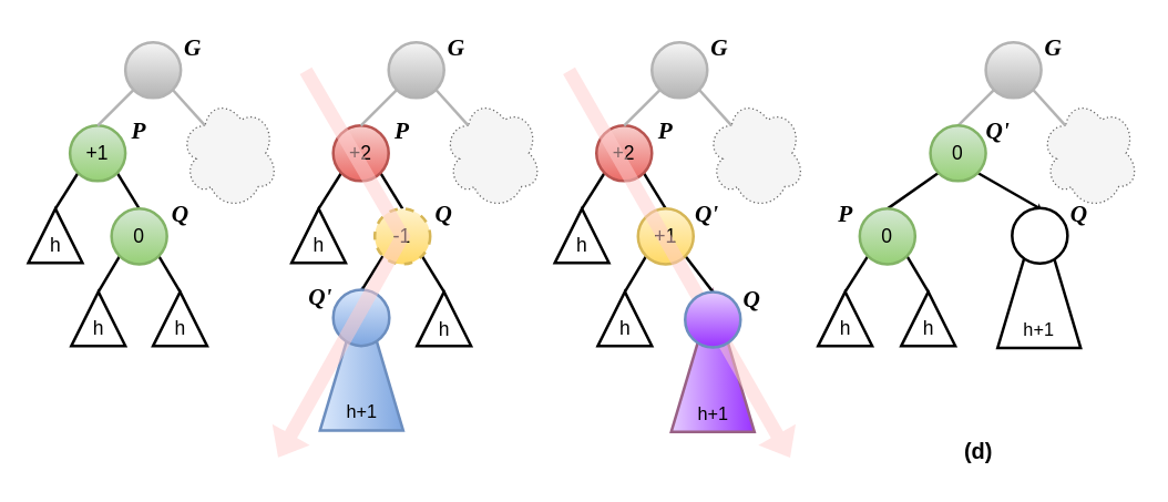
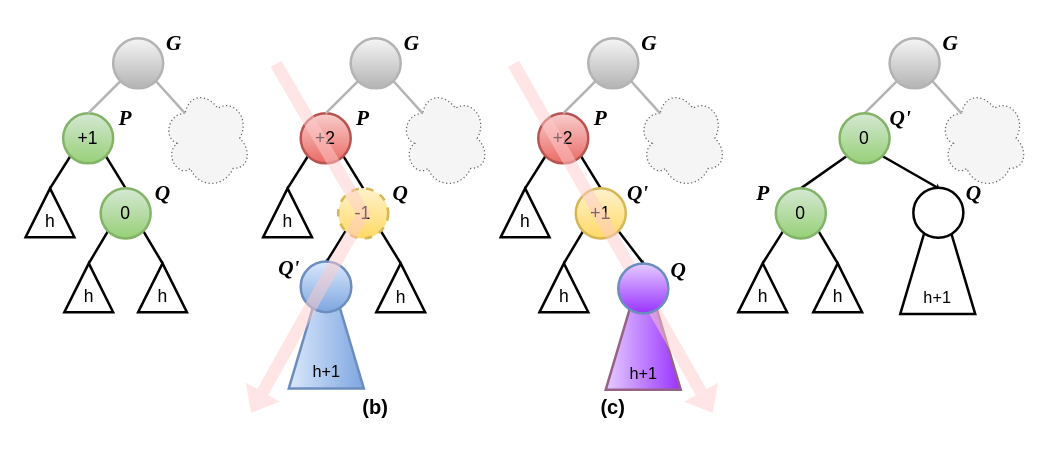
+ <mxCell id="80" value="&lt;font style=&quot;font-size: 16px;&quot;&gt;&lt;b&gt;(b)&lt;/b&gt;&lt;/font&gt;" style="text;html=1;align=center;verticalAlign=middle;whiteSpace=wrap;rounded=0;fontFamily=Helvetica;fontSize=11;fontColor=default;labelBackgroundColor=default;" parent="64" vertex="1"><mxGeometry x="60" y="290" width="60" height="30" as="geometry" /></mxCell>
+ <mxCell id="60" value="&lt;font style=&quot;font-size: 16px;&quot;&gt;&lt;b&gt;(c)&lt;/b&gt;&lt;/font&gt;" style="text;html=1;align=center;verticalAlign=middle;whiteSpace=wrap;rounded=0;fontFamily=Helvetica;fontSize=11;fontColor=default;labelBackgroundColor=default;" parent="42" vertex="1"><mxGeometry x="60" y="290" width="60" height="30" as="geometry" /></mxCell>
- <mxCell id="86" value="&lt;font style=&quot;font-size: 16px;&quot;&gt;&lt;b&gt;(d)&lt;/b&gt;&lt;/font&gt;" style="text;html=1;align=center;verticalAlign=middle;whiteSpace=wrap;rounded=0;fontFamily=Helvetica;fontSize=11;fontColor=default;labelBackgroundColor=default;" parent="2" vertex="1"><mxGeometry x="655.5" y="290" width="60" height="30" as="geometry" /></mxCell>
